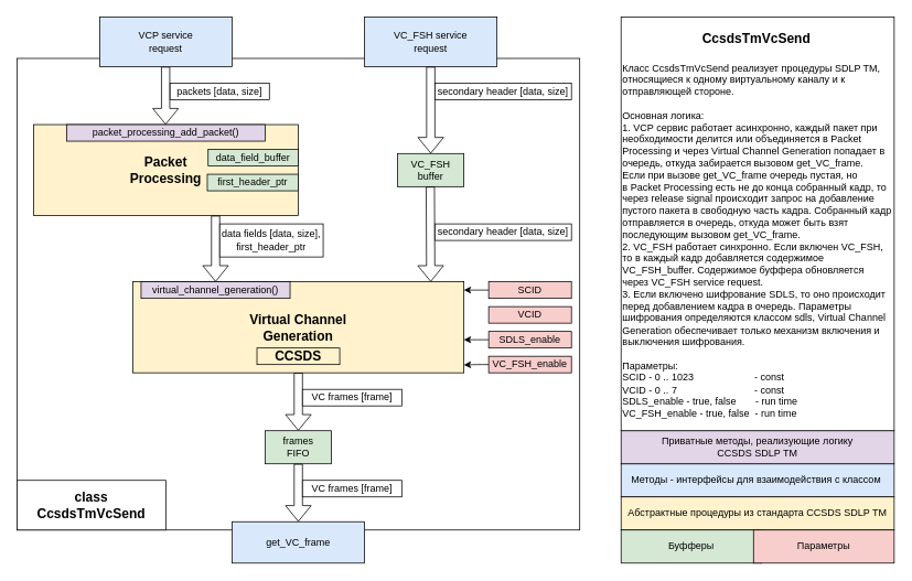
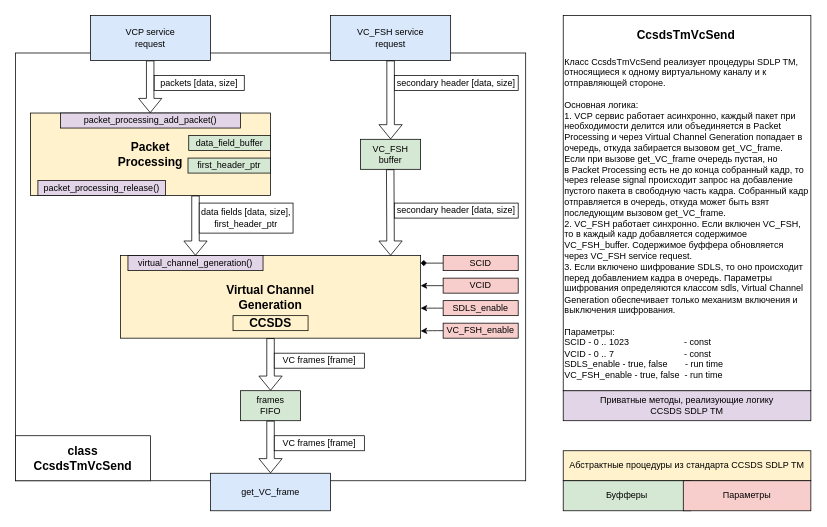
+ <mxCell id="24" value="packet_processing_release()" style="rounded=0;whiteSpace=wrap;html=1;fillColor=#e1d5e7;strokeColor=#000000;" parent="1" vertex="1"><mxGeometry x="50" y="240" width="170" height="20" as="geometry" /></mxCell>
- <mxCell id="41" style="edgeStyle=orthogonalEdgeStyle;html=1;fontSize=16;" parent="1" source="42" target="5" edge="1"><mxGeometry relative="1" as="geometry"><Array as="points"><mxPoint x="560" y="350" /><mxPoint x="560" y="350" /></Array></mxGeometry></mxCell>
+ <mxCell id="41" style="edgeStyle=orthogonalEdgeStyle;html=1;fontSize=16;endArrow=diamond;" parent="1" source="42" target="5" edge="1"><mxGeometry relative="1" as="geometry"><Array as="points"><mxPoint x="560" y="350" /><mxPoint x="560" y="350" /></Array></mxGeometry></mxCell>
+ <mxCell id="39" style="edgeStyle=orthogonalEdgeStyle;html=1;fontSize=16;entryX=1;entryY=0.364;entryDx=0;entryDy=0;entryPerimeter=0;" parent="1" source="40" target="5" edge="1"><mxGeometry relative="1" as="geometry" /></mxCell>
- <mxCell id="21" value="Методы - интерфейсы для взаимодействия с классом&amp;nbsp;" style="rounded=0;whiteSpace=wrap;html=1;fillColor=#dae8fc;strokeColor=#000000;" parent="1" vertex="1"><mxGeometry x="750" y="560" width="330" height="40" as="geometry" /></mxCell>
